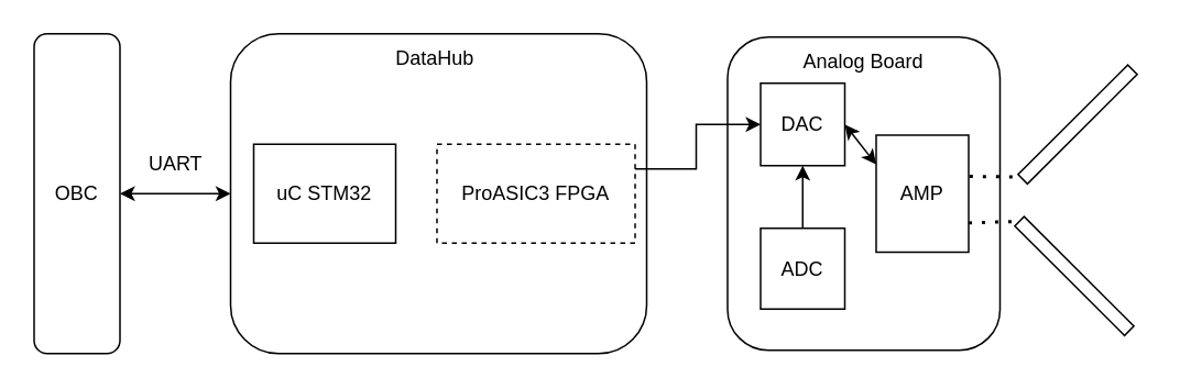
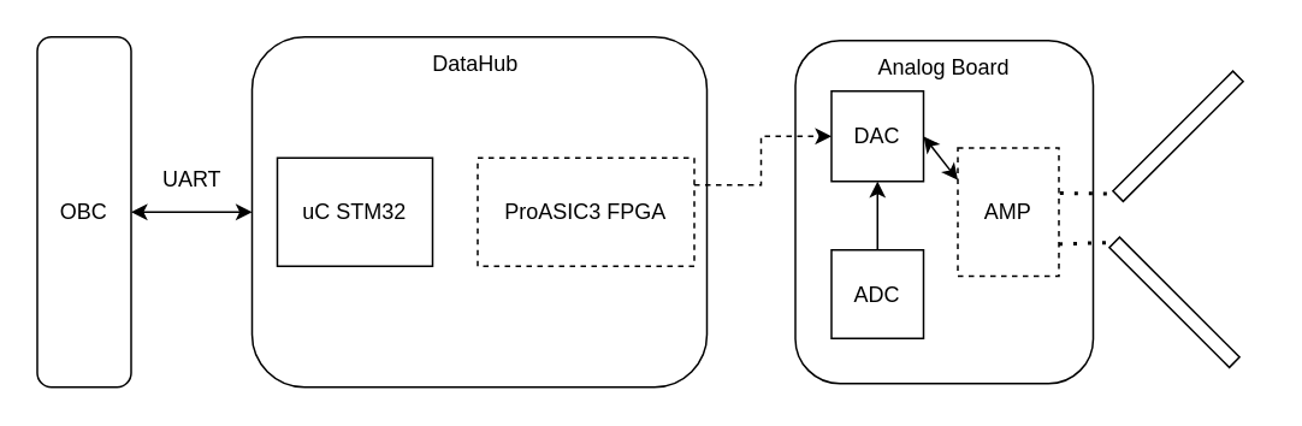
- <mxCell id="15" value="" style="endArrow=classic;html=1;rounded=0;exitX=1;exitY=0.25;exitDx=0;exitDy=0;entryX=0;entryY=0.5;entryDx=0;entryDy=0;" edge="1" parent="1" source="8" target="10"><mxGeometry width="50" height="50" relative="1" as="geometry"><mxPoint x="360" y="178" as="sourcePoint" /><mxPoint x="410" y="128" as="targetPoint" /><Array as="points"><mxPoint x="421" y="102" /><mxPoint x="421" y="75" /></Array></mxGeometry></mxCell>
+ <mxCell id="15" value="" style="endArrow=classic;html=1;rounded=0;exitX=1;exitY=0.25;exitDx=0;exitDy=0;entryX=0;entryY=0.5;entryDx=0;entryDy=0;dashed=1;" edge="1" parent="1" source="8" target="10"><mxGeometry width="50" height="50" relative="1" as="geometry"><mxPoint x="360" y="178" as="sourcePoint" /><mxPoint x="410" y="128" as="targetPoint" /><Array as="points"><mxPoint x="421" y="102" /><mxPoint x="421" y="75" /></Array></mxGeometry></mxCell>
- <mxCell id="12" value="AMP" style="rounded=0;whiteSpace=wrap;html=1;" vertex="1" parent="1"><mxGeometry x="530" y="81.5" width="56" height="71" as="geometry" /></mxCell>
+ <mxCell id="12" value="AMP" style="rounded=0;whiteSpace=wrap;html=1;dashed=1;" vertex="1" parent="1"><mxGeometry x="530" y="81.5" width="56" height="71" as="geometry" /></mxCell>
